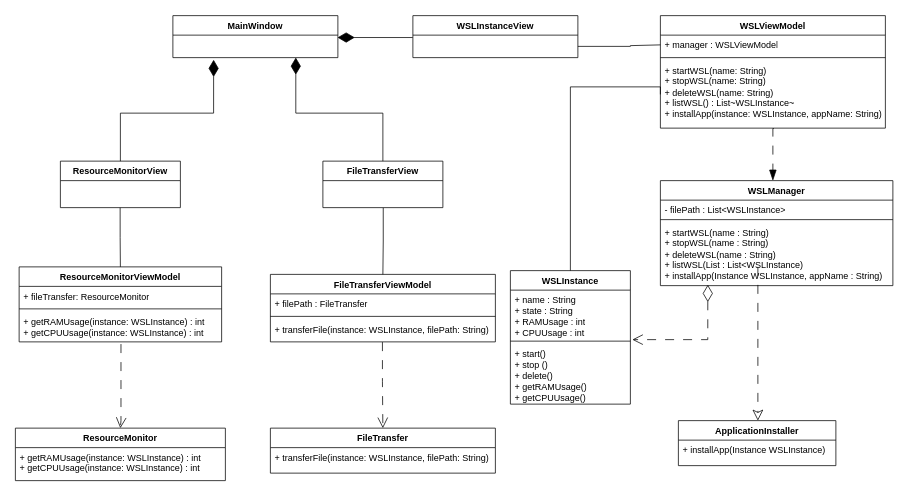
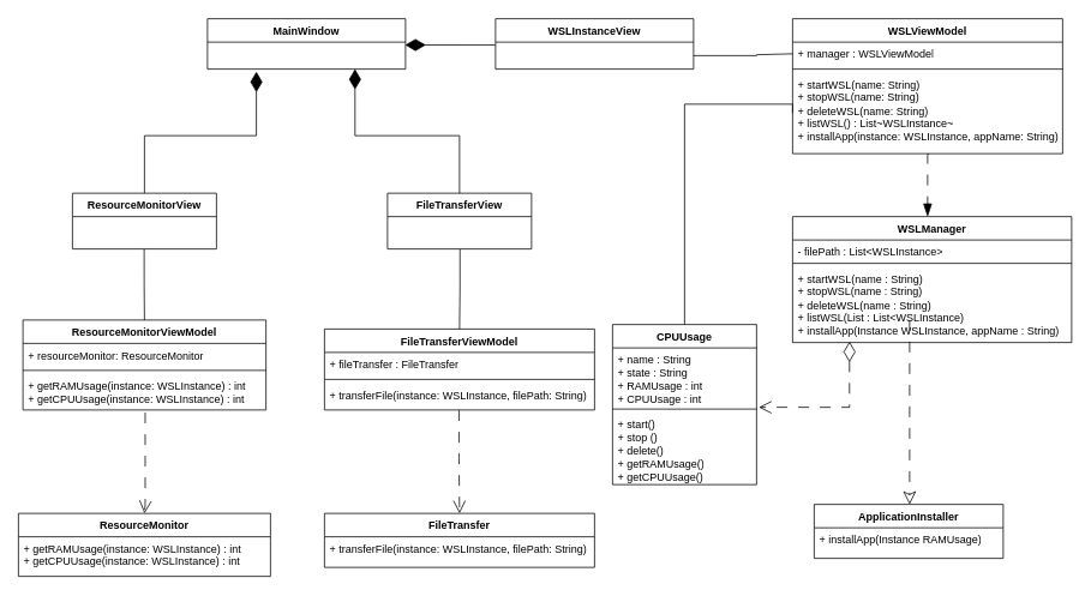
- <mxCell id="7" value="WSLInstance" style="swimlane;fontStyle=1;align=center;verticalAlign=top;childLayout=stackLayout;horizontal=1;startSize=26;horizontalStack=0;resizeParent=1;resizeParentMax=0;resizeLast=0;collapsible=1;marginBottom=0;whiteSpace=wrap;html=1;" vertex="1" parent="1"><mxGeometry x="680" y="360" width="160" height="178" as="geometry" /></mxCell>
+ <mxCell id="7" value="CPUUsage" style="swimlane;fontStyle=1;align=center;verticalAlign=top;childLayout=stackLayout;horizontal=1;startSize=26;horizontalStack=0;resizeParent=1;resizeParentMax=0;resizeLast=0;collapsible=1;marginBottom=0;whiteSpace=wrap;html=1;" vertex="1" parent="1"><mxGeometry x="680" y="360" width="160" height="178" as="geometry" /></mxCell>
- <mxCell id="22" value="+ fileTransfer: ResourceMonitor" style="text;strokeColor=none;fillColor=none;align=left;verticalAlign=top;spacingLeft=4;spacingRight=4;overflow=hidden;rotatable=0;points=[[0,0.5],[1,0.5]];portConstraint=eastwest;whiteSpace=wrap;html=1;" vertex="1" parent="21"><mxGeometry y="26" width="270" height="26" as="geometry" /></mxCell>
+ <mxCell id="22" value="+ resourceMonitor: ResourceMonitor" style="text;strokeColor=none;fillColor=none;align=left;verticalAlign=top;spacingLeft=4;spacingRight=4;overflow=hidden;rotatable=0;points=[[0,0.5],[1,0.5]];portConstraint=eastwest;whiteSpace=wrap;html=1;" vertex="1" parent="21"><mxGeometry y="26" width="270" height="26" as="geometry" /></mxCell>
- <mxCell id="26" value="+ filePath : FileTransfer" style="text;strokeColor=none;fillColor=none;align=left;verticalAlign=top;spacingLeft=4;spacingRight=4;overflow=hidden;rotatable=0;points=[[0,0.5],[1,0.5]];portConstraint=eastwest;whiteSpace=wrap;html=1;" vertex="1" parent="25"><mxGeometry y="26" width="300" height="26" as="geometry" /></mxCell>
+ <mxCell id="26" value="+ fileTransfer : FileTransfer" style="text;strokeColor=none;fillColor=none;align=left;verticalAlign=top;spacingLeft=4;spacingRight=4;overflow=hidden;rotatable=0;points=[[0,0.5],[1,0.5]];portConstraint=eastwest;whiteSpace=wrap;html=1;" vertex="1" parent="25"><mxGeometry y="26" width="300" height="26" as="geometry" /></mxCell>
- <mxCell id="12" value="+ installApp(Instance WSLInstance)" style="text;strokeColor=none;fillColor=none;align=left;verticalAlign=top;spacingLeft=4;spacingRight=4;overflow=hidden;rotatable=0;points=[[0,0.5],[1,0.5]];portConstraint=eastwest;whiteSpace=wrap;html=1;" vertex="1" parent="11"><mxGeometry y="26" width="210" height="34" as="geometry" /></mxCell>
+ <mxCell id="12" value="+ installApp(Instance RAMUsage)" style="text;strokeColor=none;fillColor=none;align=left;verticalAlign=top;spacingLeft=4;spacingRight=4;overflow=hidden;rotatable=0;points=[[0,0.5],[1,0.5]];portConstraint=eastwest;whiteSpace=wrap;html=1;" vertex="1" parent="11"><mxGeometry y="26" width="210" height="34" as="geometry" /></mxCell>
